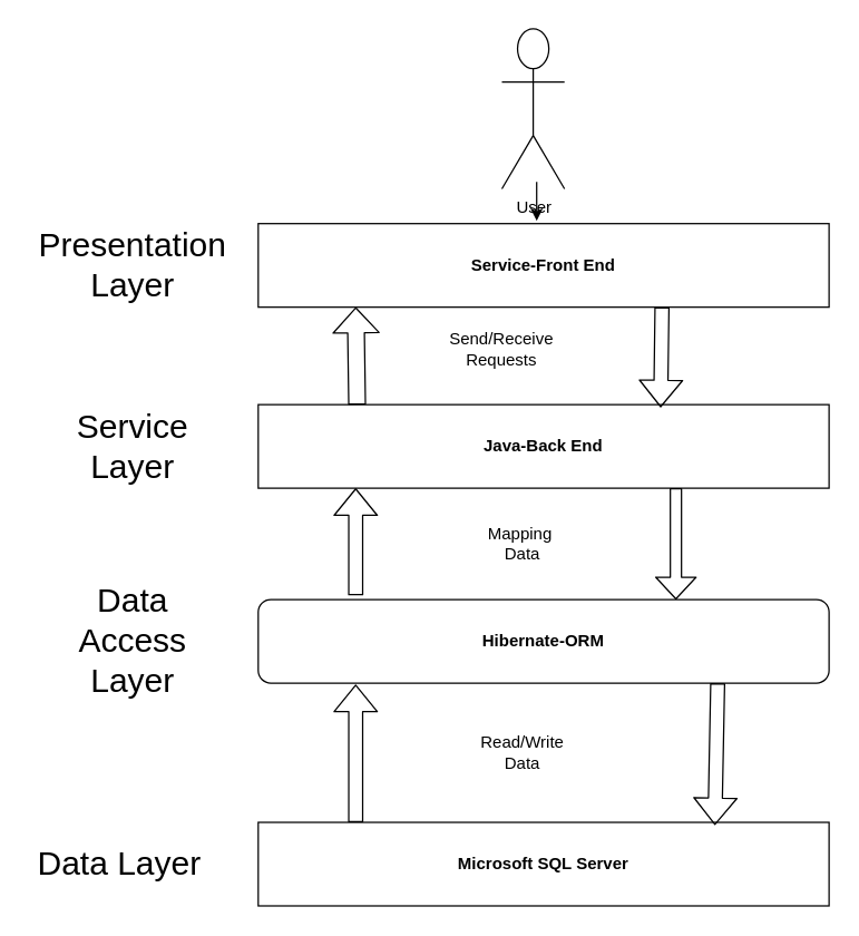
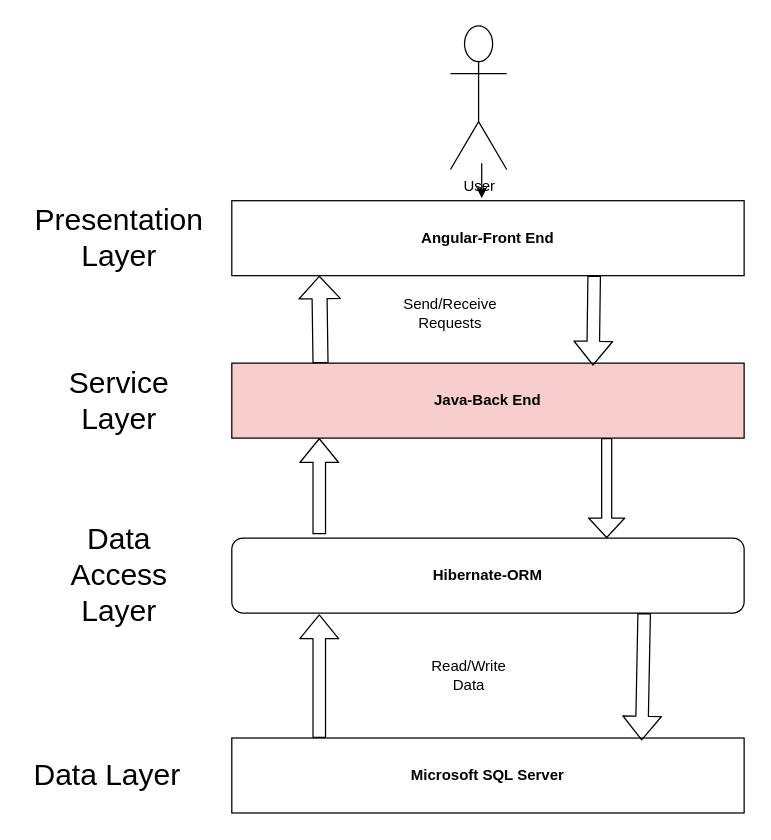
- <mxCell id="10" value="&lt;b&gt;Service-Front End&lt;/b&gt;" style="rounded=0;whiteSpace=wrap;html=1;strokeWidth=1;" vertex="1" parent="1"><mxGeometry x="185" y="160" width="410" height="60" as="geometry" /></mxCell>
+ <mxCell id="10" value="&lt;b&gt;Angular-Front End&lt;/b&gt;" style="rounded=0;whiteSpace=wrap;html=1;strokeWidth=1;" vertex="1" parent="1"><mxGeometry x="185" y="160" width="410" height="60" as="geometry" /></mxCell>
- <mxCell id="8" value="&lt;b&gt;Java-Back End&lt;/b&gt;" style="rounded=0;whiteSpace=wrap;html=1;strokeWidth=1;" vertex="1" parent="1"><mxGeometry x="185" y="290" width="410" height="60" as="geometry" /></mxCell>
+ <mxCell id="8" value="&lt;b&gt;Java-Back End&lt;/b&gt;" style="rounded=0;whiteSpace=wrap;html=1;strokeWidth=1;fillColor=#f8cecc;" vertex="1" parent="1"><mxGeometry x="185" y="290" width="410" height="60" as="geometry" /></mxCell>
- <mxCell id="17" value="Mapping&amp;nbsp;&lt;br&gt;Data" style="text;html=1;strokeColor=none;fillColor=none;align=center;verticalAlign=middle;whiteSpace=wrap;rounded=0;" vertex="1" parent="1"><mxGeometry x="355" y="380" width="40" height="20" as="geometry" /></mxCell>
